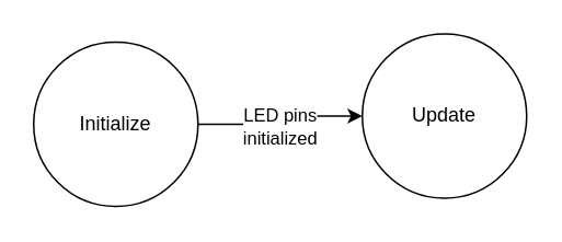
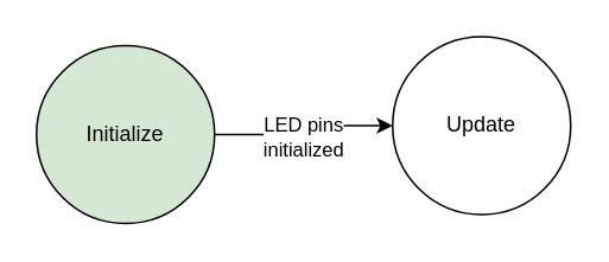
- <mxCell id="4" value="Initialize" style="ellipse;whiteSpace=wrap;html=1;aspect=fixed;" vertex="1" parent="1"><mxGeometry x="20" y="25" width="100" height="100" as="geometry" /></mxCell>
+ <mxCell id="4" value="Initialize" style="ellipse;whiteSpace=wrap;html=1;aspect=fixed;fillColor=#d5e8d4;" vertex="1" parent="1"><mxGeometry x="20" y="25" width="100" height="100" as="geometry" /></mxCell>
